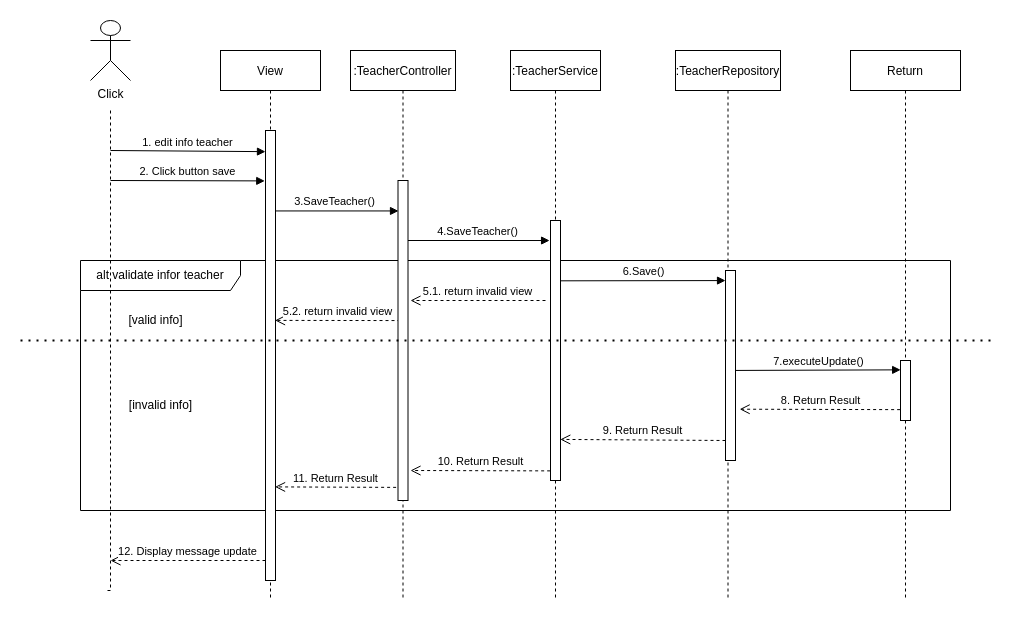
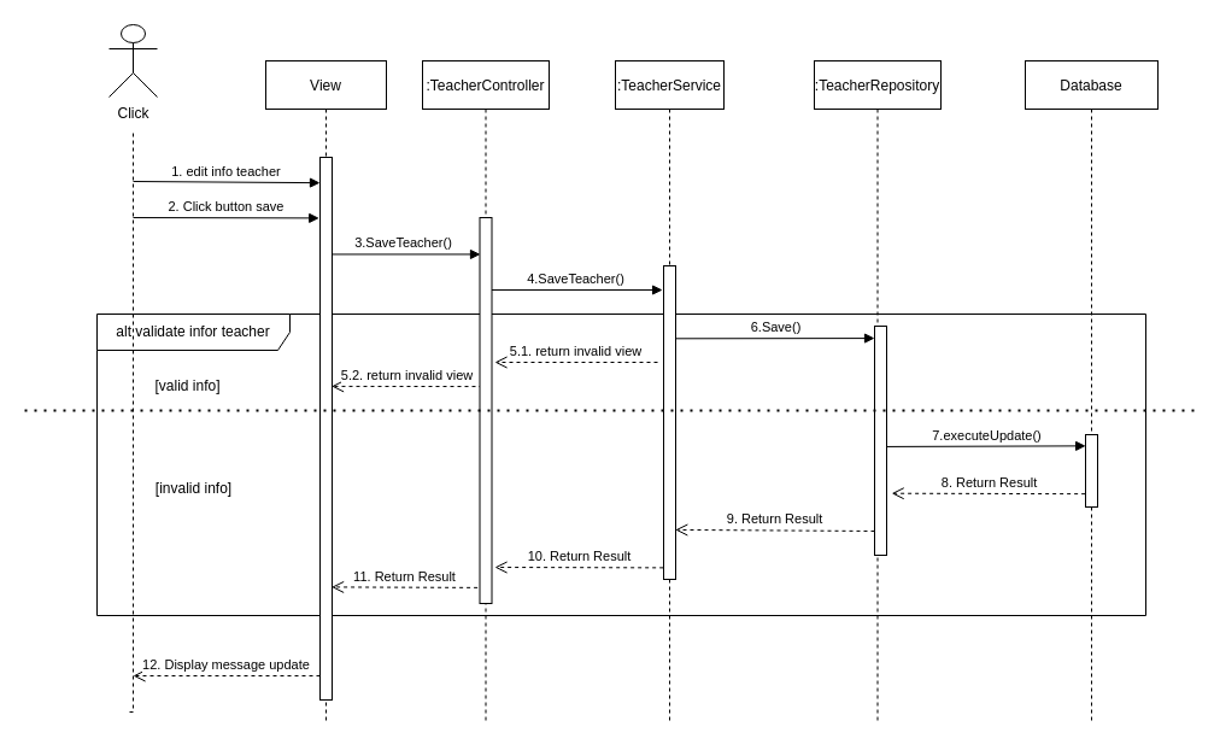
- <mxCell id="16" value="Return" style="shape=umlLifeline;perimeter=lifelinePerimeter;container=1;collapsible=0;recursiveResize=0;rounded=0;shadow=0;strokeWidth=1;" parent="1" vertex="1"><mxGeometry x="850" y="50" width="110" height="550" as="geometry" /></mxCell>
+ <mxCell id="16" value="Database" style="shape=umlLifeline;perimeter=lifelinePerimeter;container=1;collapsible=0;recursiveResize=0;rounded=0;shadow=0;strokeWidth=1;" parent="1" vertex="1"><mxGeometry x="850" y="50" width="110" height="550" as="geometry" /></mxCell>
